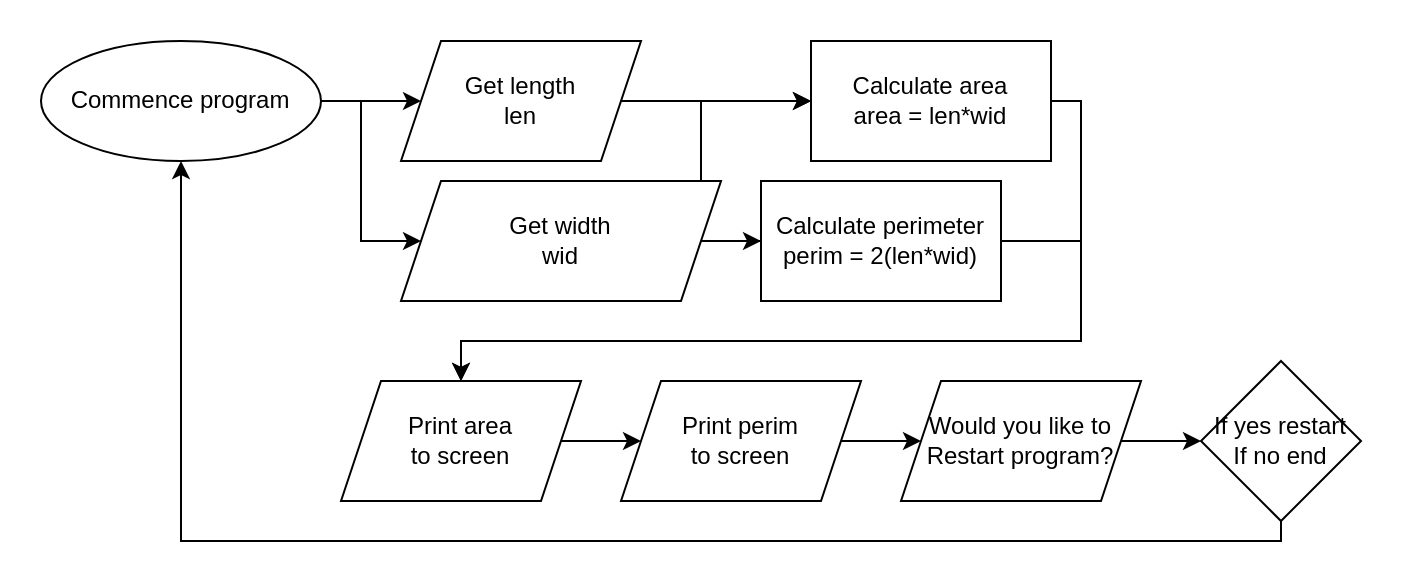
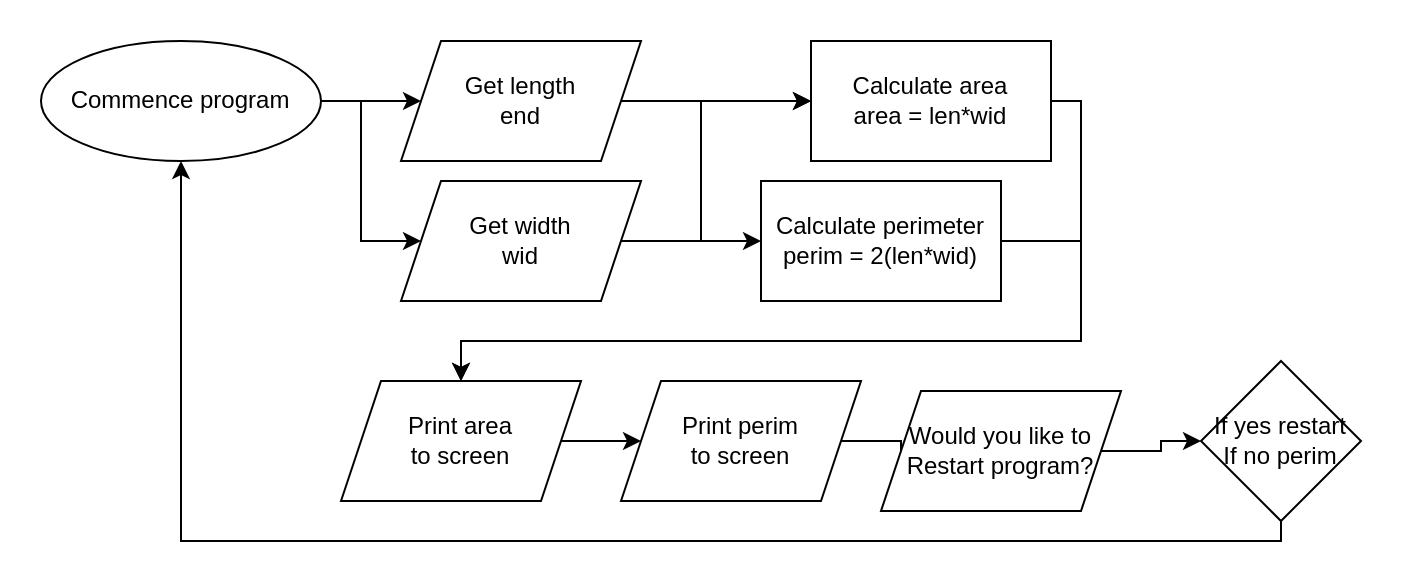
- <mxCell id="5" value="Get length&lt;br&gt;len" style="shape=parallelogram;perimeter=parallelogramPerimeter;whiteSpace=wrap;html=1;fixedSize=1;" vertex="1" parent="1"><mxGeometry x="200" y="20" width="120" height="60" as="geometry" /></mxCell>
+ <mxCell id="5" value="Get length&lt;br&gt;end" style="shape=parallelogram;perimeter=parallelogramPerimeter;whiteSpace=wrap;html=1;fixedSize=1;" vertex="1" parent="1"><mxGeometry x="200" y="20" width="120" height="60" as="geometry" /></mxCell>
- <mxCell id="8" value="Get width&lt;br&gt;wid" style="shape=parallelogram;perimeter=parallelogramPerimeter;whiteSpace=wrap;html=1;fixedSize=1;" vertex="1" parent="1"><mxGeometry x="200" y="90" width="160" height="60" as="geometry" /></mxCell>
+ <mxCell id="8" value="Get width&lt;br&gt;wid" style="shape=parallelogram;perimeter=parallelogramPerimeter;whiteSpace=wrap;html=1;fixedSize=1;" vertex="1" parent="1"><mxGeometry x="200" y="90" width="120" height="60" as="geometry" /></mxCell>
- <mxCell id="19" value="Would you like to&lt;br&gt;Restart program?" style="shape=parallelogram;perimeter=parallelogramPerimeter;whiteSpace=wrap;html=1;fixedSize=1;" vertex="1" parent="1"><mxGeometry x="450" y="190" width="120" height="60" as="geometry" /></mxCell>
+ <mxCell id="19" value="Would you like to&lt;br&gt;Restart program?" style="shape=parallelogram;perimeter=parallelogramPerimeter;whiteSpace=wrap;html=1;fixedSize=1;" vertex="1" parent="1"><mxGeometry x="440" y="195" width="120" height="60" as="geometry" /></mxCell>
- <mxCell id="21" value="If yes restart&lt;br&gt;If no end" style="rhombus;whiteSpace=wrap;html=1;" vertex="1" parent="1"><mxGeometry x="600" y="180" width="80" height="80" as="geometry" /></mxCell>
+ <mxCell id="21" value="If yes restart&lt;br&gt;If no perim" style="rhombus;whiteSpace=wrap;html=1;" vertex="1" parent="1"><mxGeometry x="600" y="180" width="80" height="80" as="geometry" /></mxCell>
